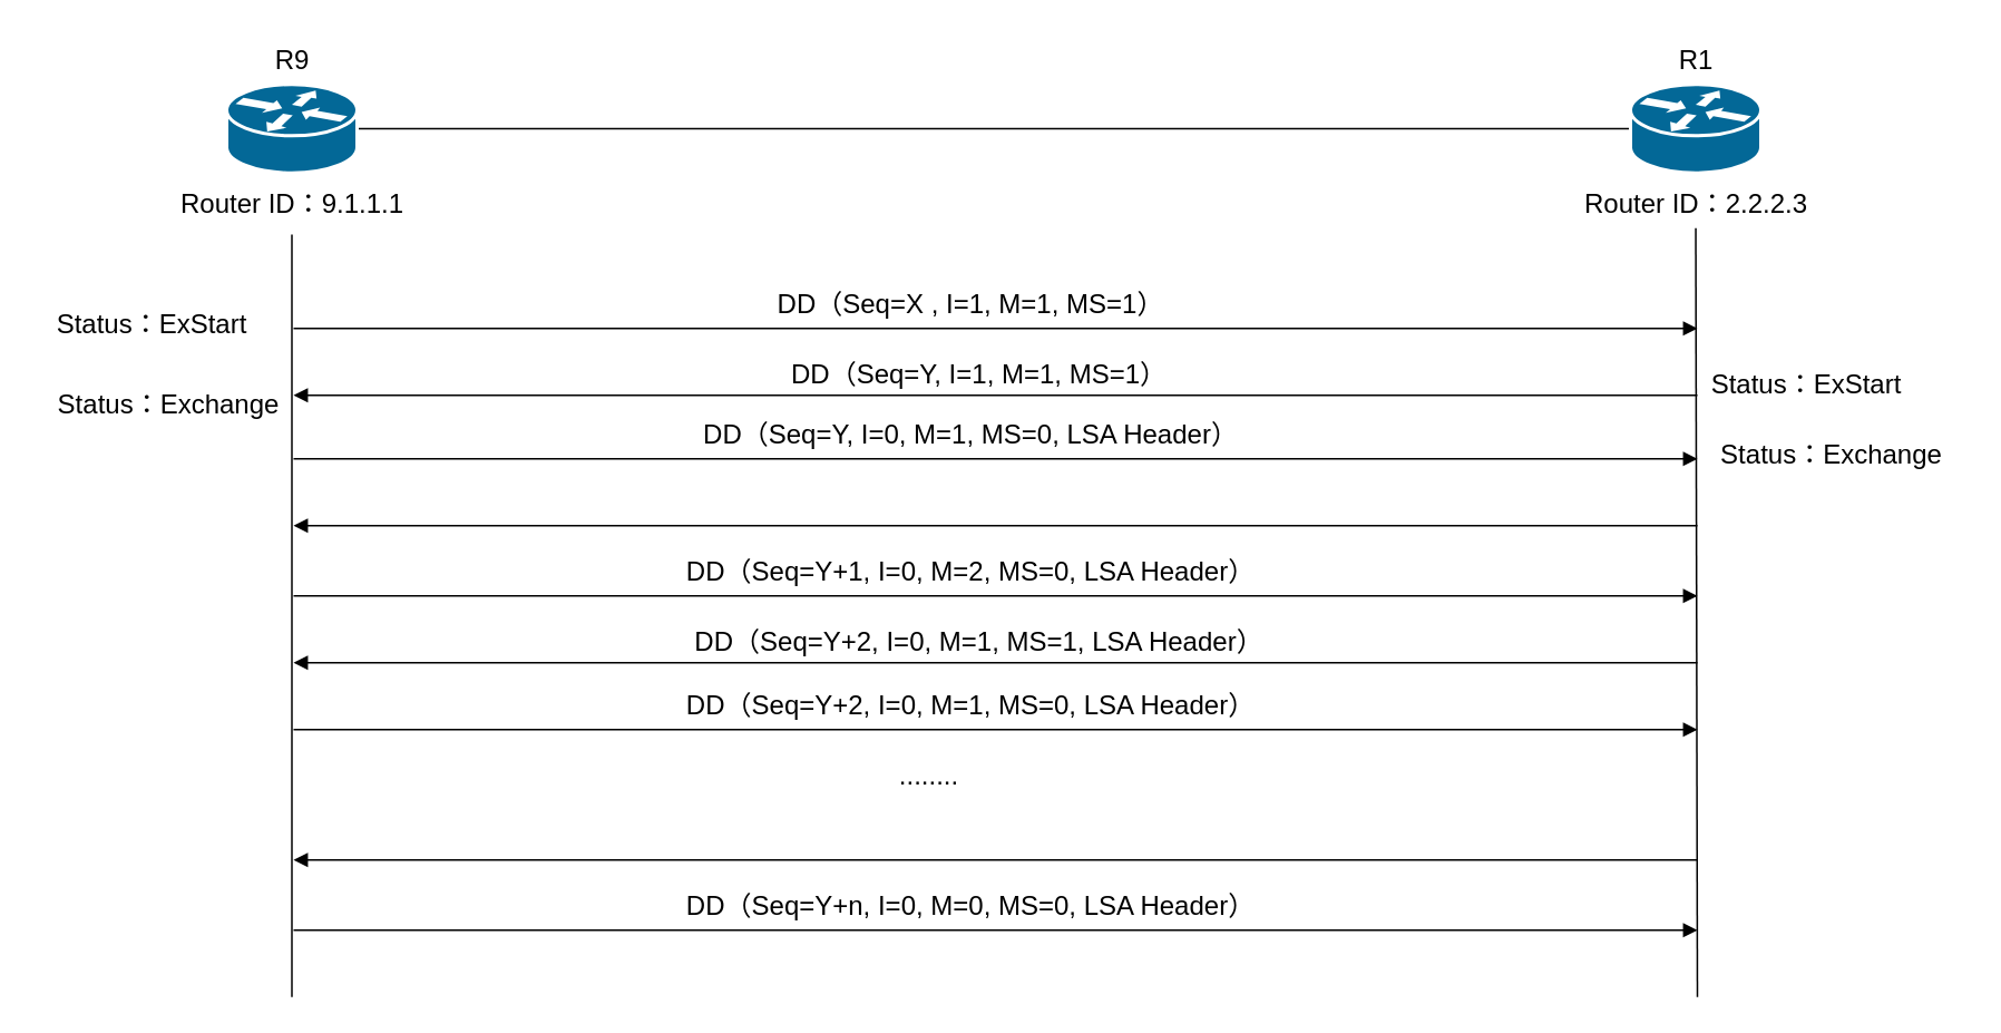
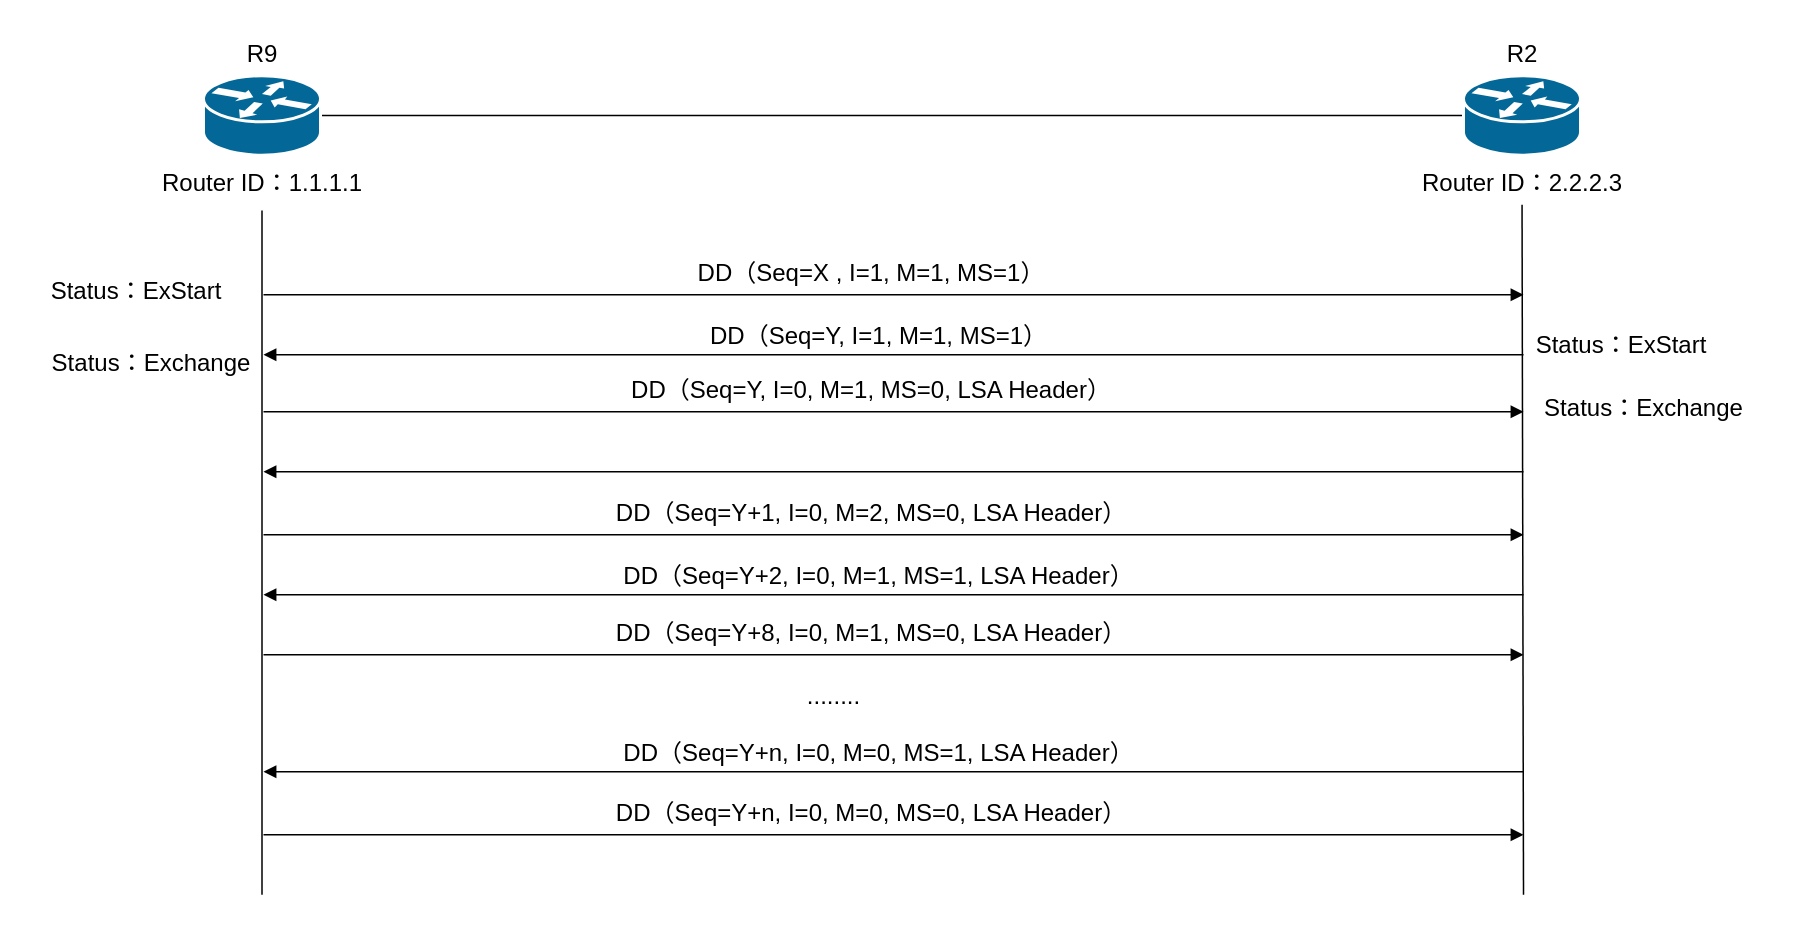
- <mxCell id="10" value="&lt;font style=&quot;font-size: 16px;&quot;&gt;R1&lt;/font&gt;" style="text;html=1;align=center;verticalAlign=middle;resizable=0;points=[];autosize=1;strokeColor=none;fillColor=none;" parent="8" vertex="1"><mxGeometry x="60" width="40" height="30" as="geometry" /></mxCell>
+ <mxCell id="10" value="&lt;font style=&quot;font-size: 16px;&quot;&gt;R2&lt;/font&gt;" style="text;html=1;align=center;verticalAlign=middle;resizable=0;points=[];autosize=1;strokeColor=none;fillColor=none;" parent="8" vertex="1"><mxGeometry x="60" width="40" height="30" as="geometry" /></mxCell>
- <mxCell id="7" value="&lt;font style=&quot;font-size: 16px;&quot;&gt;Router ID：9.1.1.1&lt;/font&gt;" style="text;html=1;align=center;verticalAlign=middle;resizable=0;points=[];autosize=1;strokeColor=none;fillColor=none;" parent="3" vertex="1"><mxGeometry y="86" width="160" height="30" as="geometry" /></mxCell>
+ <mxCell id="7" value="&lt;font style=&quot;font-size: 16px;&quot;&gt;Router ID：1.1.1.1&lt;/font&gt;" style="text;html=1;align=center;verticalAlign=middle;resizable=0;points=[];autosize=1;strokeColor=none;fillColor=none;" parent="3" vertex="1"><mxGeometry y="86" width="160" height="30" as="geometry" /></mxCell>
- <mxCell id="32" value="&lt;span style=&quot;font-size: 16px;&quot;&gt;DD（Seq=Y+2, I=0, M=1, MS=0, LSA Header）&lt;/span&gt;" style="text;html=1;align=center;verticalAlign=middle;resizable=0;points=[];autosize=1;strokeColor=none;fillColor=none;" parent="1" vertex="1"><mxGeometry x="400" y="406" width="360" height="30" as="geometry" /></mxCell>
+ <mxCell id="32" value="&lt;span style=&quot;font-size: 16px;&quot;&gt;DD（Seq=Y+8, I=0, M=1, MS=0, LSA Header）&lt;/span&gt;" style="text;html=1;align=center;verticalAlign=middle;resizable=0;points=[];autosize=1;strokeColor=none;fillColor=none;" parent="1" vertex="1"><mxGeometry x="400" y="406" width="360" height="30" as="geometry" /></mxCell>
+ <mxCell id="37" value="&lt;span style=&quot;font-size: 16px;&quot;&gt;DD（Seq=Y+n, I=0, M=0, MS=1, LSA Header）&lt;/span&gt;" style="text;html=1;align=center;verticalAlign=middle;resizable=0;points=[];autosize=1;strokeColor=none;fillColor=none;" parent="1" vertex="1"><mxGeometry x="405" y="486" width="360" height="30" as="geometry" /></mxCell>
